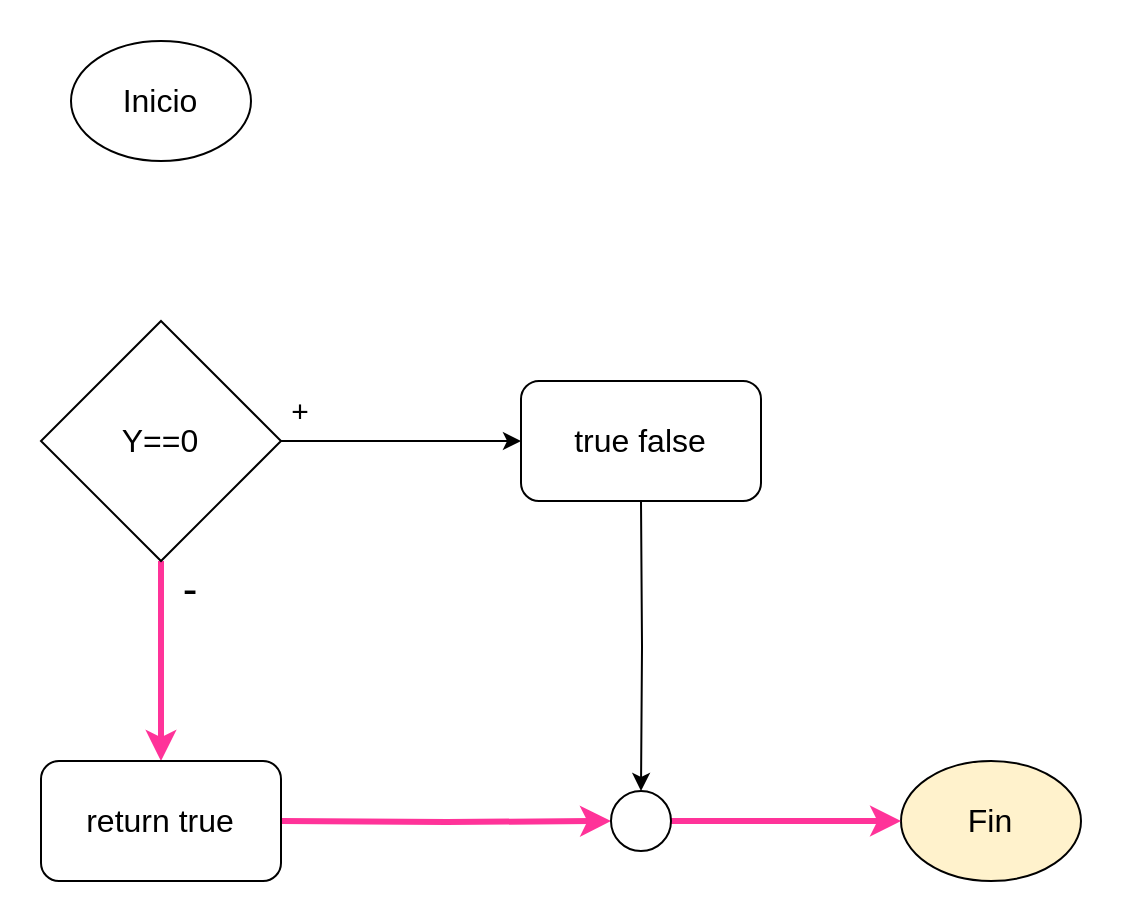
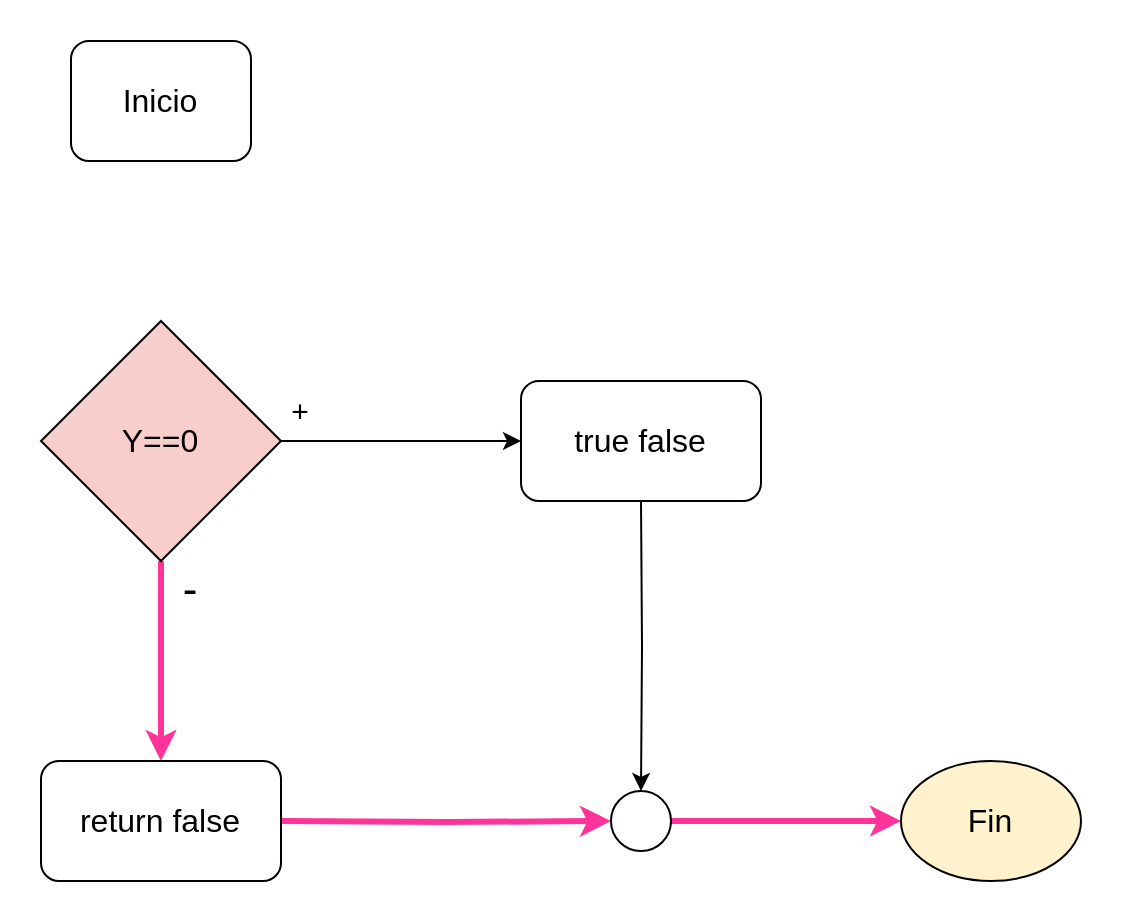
- <mxCell id="2" value="Inicio" style="ellipse;whiteSpace=wrap;html=1;fontSize=16;" vertex="1" parent="1"><mxGeometry x="35" y="20" width="90" height="60" as="geometry" /></mxCell>
+ <mxCell id="2" value="Inicio" style="whiteSpace=wrap;html=1;fontSize=16;rounded=1;" vertex="1" parent="1"><mxGeometry x="35" y="20" width="90" height="60" as="geometry" /></mxCell>
- <mxCell id="6" value="Y==0" style="rhombus;whiteSpace=wrap;html=1;fontSize=16;" vertex="1" parent="1"><mxGeometry x="20" y="160" width="120" height="120" as="geometry" /></mxCell>
+ <mxCell id="6" value="Y==0" style="rhombus;whiteSpace=wrap;html=1;fontSize=16;fillColor=#f8cecc;" vertex="1" parent="1"><mxGeometry x="20" y="160" width="120" height="120" as="geometry" /></mxCell>
- <mxCell id="14" value="return true" style="rounded=1;whiteSpace=wrap;html=1;fontSize=16;" vertex="1" parent="1"><mxGeometry x="20" y="380" width="120" height="60" as="geometry" /></mxCell>
+ <mxCell id="14" value="return false" style="rounded=1;whiteSpace=wrap;html=1;fontSize=16;" vertex="1" parent="1"><mxGeometry x="20" y="380" width="120" height="60" as="geometry" /></mxCell>
